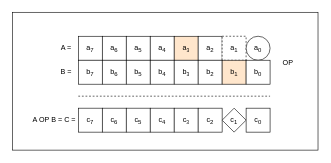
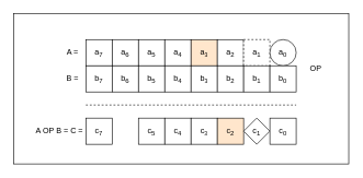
- <mxCell id="17" value="b&lt;sub&gt;1&lt;/sub&gt;" style="rounded=0;whiteSpace=wrap;html=1;fillColor=#ffe6cc;" vertex="1" parent="1"><mxGeometry x="370" y="100" width="40" height="40" as="geometry" /></mxCell>
+ <mxCell id="17" value="b&lt;sub&gt;1&lt;/sub&gt;" style="rounded=0;whiteSpace=wrap;html=1;" vertex="1" parent="1"><mxGeometry x="370" y="100" width="40" height="40" as="geometry" /></mxCell>
- <mxCell id="22" value="c&lt;sub&gt;6&lt;/sub&gt;" style="rounded=0;whiteSpace=wrap;html=1;" vertex="1" parent="1"><mxGeometry x="170" y="180" width="40" height="40" as="geometry" /></mxCell>
- <mxCell id="26" value="c&lt;sub&gt;2&lt;/sub&gt;" style="rounded=0;whiteSpace=wrap;html=1;" vertex="1" parent="1"><mxGeometry x="330" y="180" width="40" height="40" as="geometry" /></mxCell>
+ <mxCell id="26" value="c&lt;sub&gt;2&lt;/sub&gt;" style="rounded=0;whiteSpace=wrap;html=1;fillColor=#ffe6cc;" vertex="1" parent="1"><mxGeometry x="330" y="180" width="40" height="40" as="geometry" /></mxCell>
